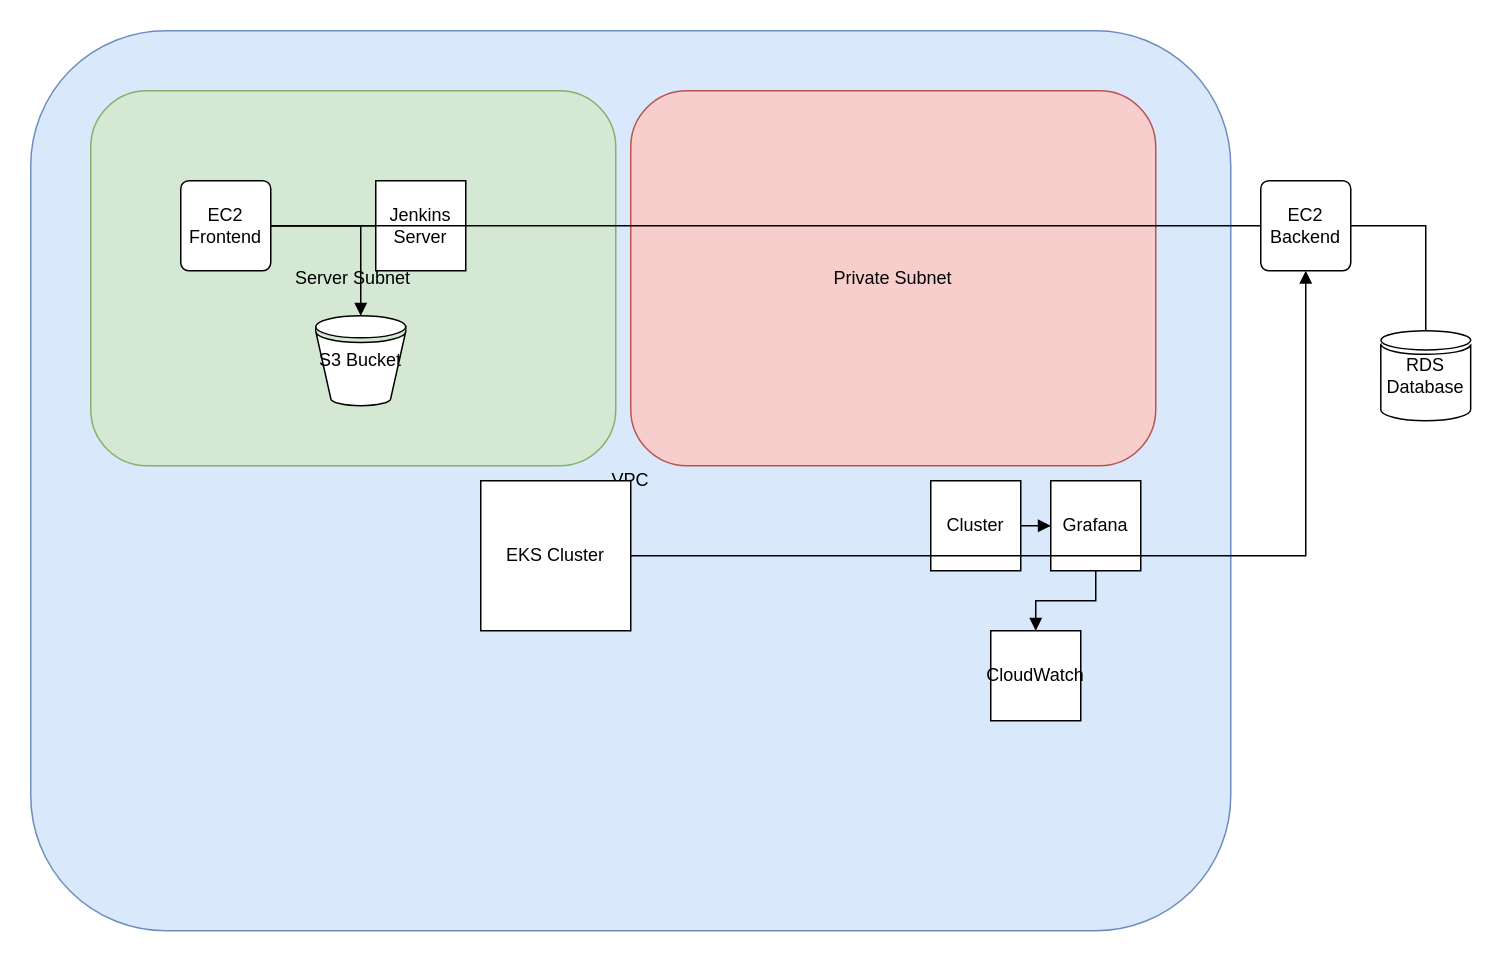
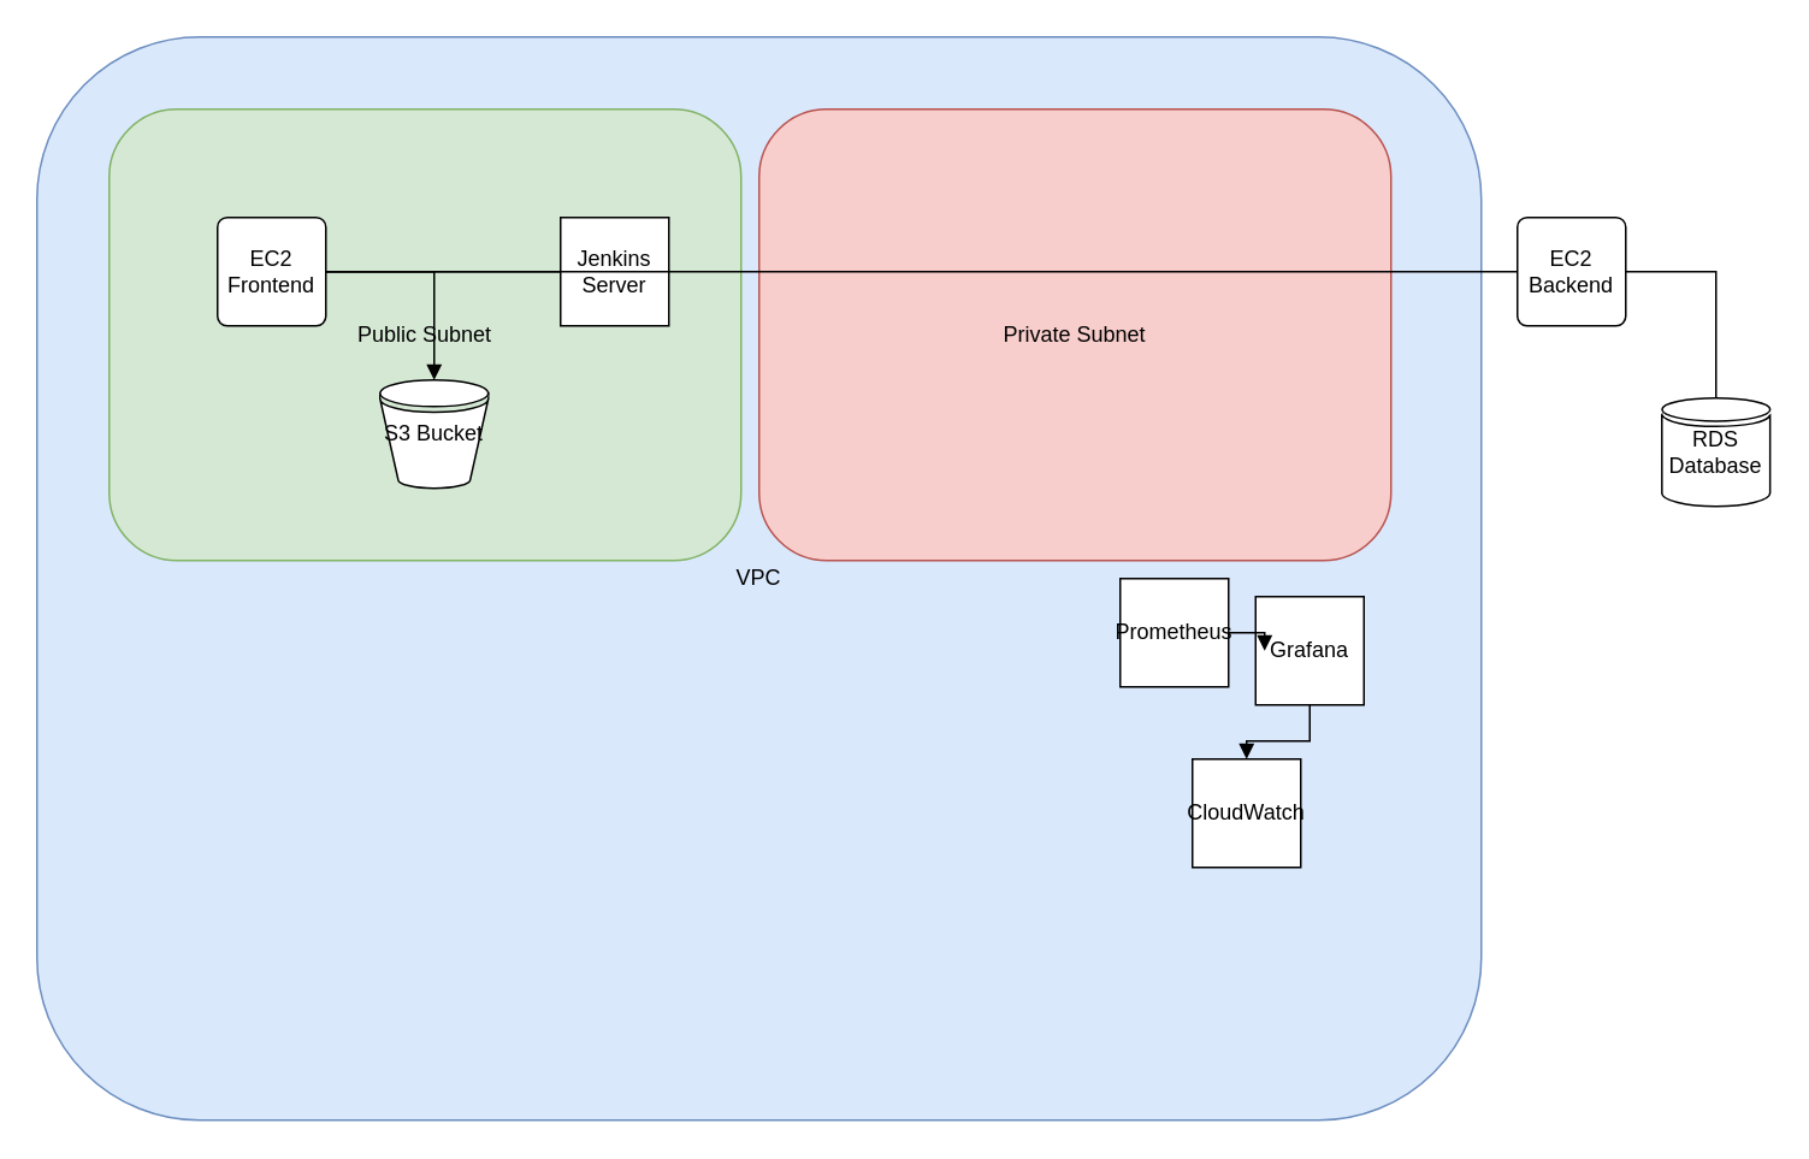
- <mxCell id="10" value="Jenkins Server" style="shape=mxgraph.cisco.servers;whiteSpace=wrap;html=1;" vertex="1" parent="3"><mxGeometry x="190" y="60" width="60" height="60" as="geometry" /></mxCell>
+ <mxCell id="10" value="Jenkins Server" style="shape=mxgraph.cisco.servers;whiteSpace=wrap;html=1;" vertex="1" parent="3"><mxGeometry x="250" y="60" width="60" height="60" as="geometry" /></mxCell>
- <mxCell id="3" value="Server Subnet" style="rounded=1;whiteSpace=wrap;html=1;fillColor=#d5e8d4;strokeColor=#82b366;" vertex="1" parent="2"><mxGeometry x="40" y="40" width="350" height="250" as="geometry" /></mxCell>
+ <mxCell id="3" value="Public Subnet" style="rounded=1;whiteSpace=wrap;html=1;fillColor=#d5e8d4;strokeColor=#82b366;" vertex="1" parent="2"><mxGeometry x="40" y="40" width="350" height="250" as="geometry" /></mxCell>
- <mxCell id="11" value="Cluster" style="shape=mxgraph.c4.monitoring;whiteSpace=wrap;html=1;" vertex="1" parent="2"><mxGeometry x="600" y="300" width="60" height="60" as="geometry" /></mxCell>
+ <mxCell id="11" value="Prometheus" style="shape=mxgraph.c4.monitoring;whiteSpace=wrap;html=1;" vertex="1" parent="2"><mxGeometry x="600" y="300" width="60" height="60" as="geometry" /></mxCell>
- <mxCell id="12" value="Grafana" style="shape=mxgraph.c4.monitoring;whiteSpace=wrap;html=1;" vertex="1" parent="2"><mxGeometry x="680" y="300" width="60" height="60" as="geometry" /></mxCell>
+ <mxCell id="12" value="Grafana" style="shape=mxgraph.c4.monitoring;whiteSpace=wrap;html=1;" vertex="1" parent="2"><mxGeometry x="675" y="310" width="60" height="60" as="geometry" /></mxCell>
- <mxCell id="9" value="EKS Cluster" style="shape=mxgraph.aws.containers.eks;whiteSpace=wrap;html=1;" vertex="1" parent="2"><mxGeometry x="300" y="300" width="100" height="100" as="geometry" /></mxCell>
- <mxCell id="17" style="edgeStyle=orthogonalEdgeStyle;rounded=0;orthogonalLoop=1;jettySize=auto;html=1;endArrow=block;endFill=1;" edge="1" parent="1" source="9" target="6"><mxGeometry relative="1" as="geometry" /></mxCell>
